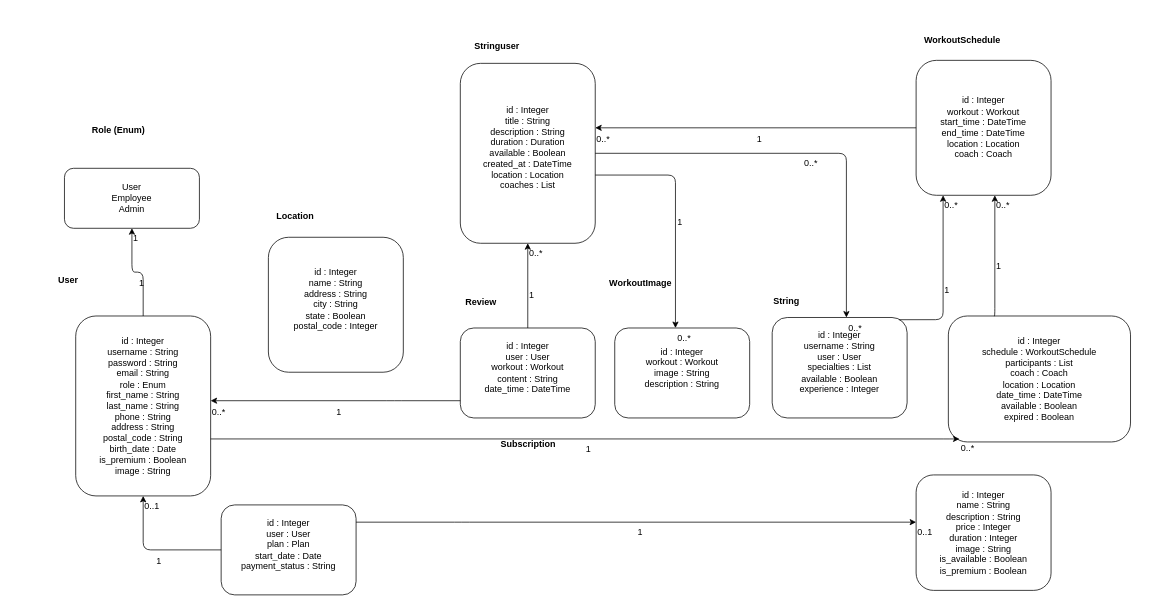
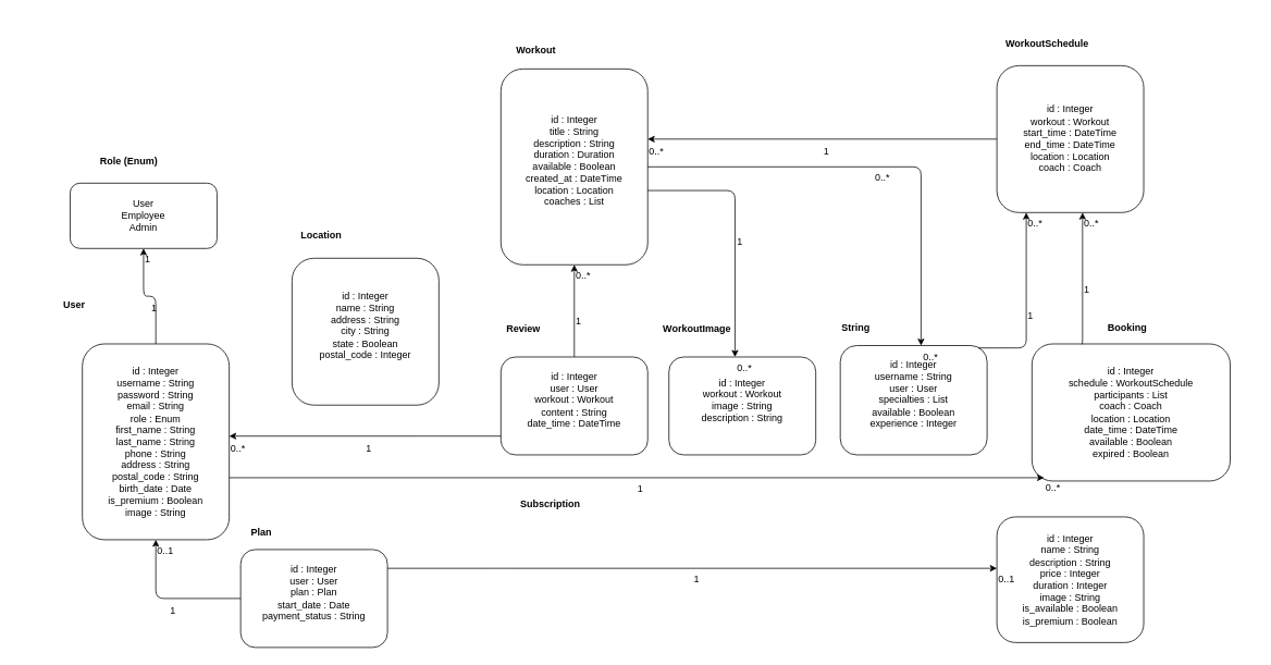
- <mxCell id="6" value="Stringuser" style="text;html=1;whiteSpace=wrap;fontStyle=1;" parent="1" vertex="1"><mxGeometry x="630" y="48" width="180" height="30" as="geometry" /></mxCell>
+ <mxCell id="6" value="Workout" style="text;html=1;whiteSpace=wrap;fontStyle=1;" parent="1" vertex="1"><mxGeometry x="630" y="48" width="180" height="30" as="geometry" /></mxCell>
- <mxCell id="22" value="Role (Enum)" style="text;html=1;whiteSpace=wrap;fontStyle=1;" parent="1" vertex="1"><mxGeometry x="120" y="159" width="180" height="30" as="geometry" /></mxCell>
+ <mxCell id="22" value="Role (Enum)" style="text;html=1;whiteSpace=wrap;fontStyle=1;" parent="1" vertex="1"><mxGeometry x="120" y="184" width="180" height="30" as="geometry" /></mxCell>
- <mxCell id="8" value="WorkoutImage" style="text;html=1;whiteSpace=wrap;fontStyle=1;" parent="1" vertex="1"><mxGeometry x="810" y="364" width="180" height="30" as="geometry" /></mxCell>
+ <mxCell id="8" value="WorkoutImage" style="text;html=1;whiteSpace=wrap;fontStyle=1;" parent="1" vertex="1"><mxGeometry x="810" y="389" width="180" height="30" as="geometry" /></mxCell>
+ <mxCell id="12" value="Booking" style="text;html=1;whiteSpace=wrap;fontStyle=1;" parent="1" vertex="1"><mxGeometry x="1355" y="387" width="180" height="30" as="geometry" /></mxCell>
- <mxCell id="18" value="Subscription" style="text;html=1;whiteSpace=wrap;fontStyle=1;" parent="1" vertex="1"><mxGeometry x="665" y="578" width="180" height="30" as="geometry" /></mxCell>
+ <mxCell id="18" value="Subscription" style="text;html=1;whiteSpace=wrap;fontStyle=1;" parent="1" vertex="1"><mxGeometry x="635" y="603" width="180" height="30" as="geometry" /></mxCell>
+ <mxCell id="16" value="Plan" style="text;html=1;whiteSpace=wrap;fontStyle=1;" parent="1" vertex="1"><mxGeometry x="305" y="638" width="180" height="30" as="geometry" /></mxCell>
